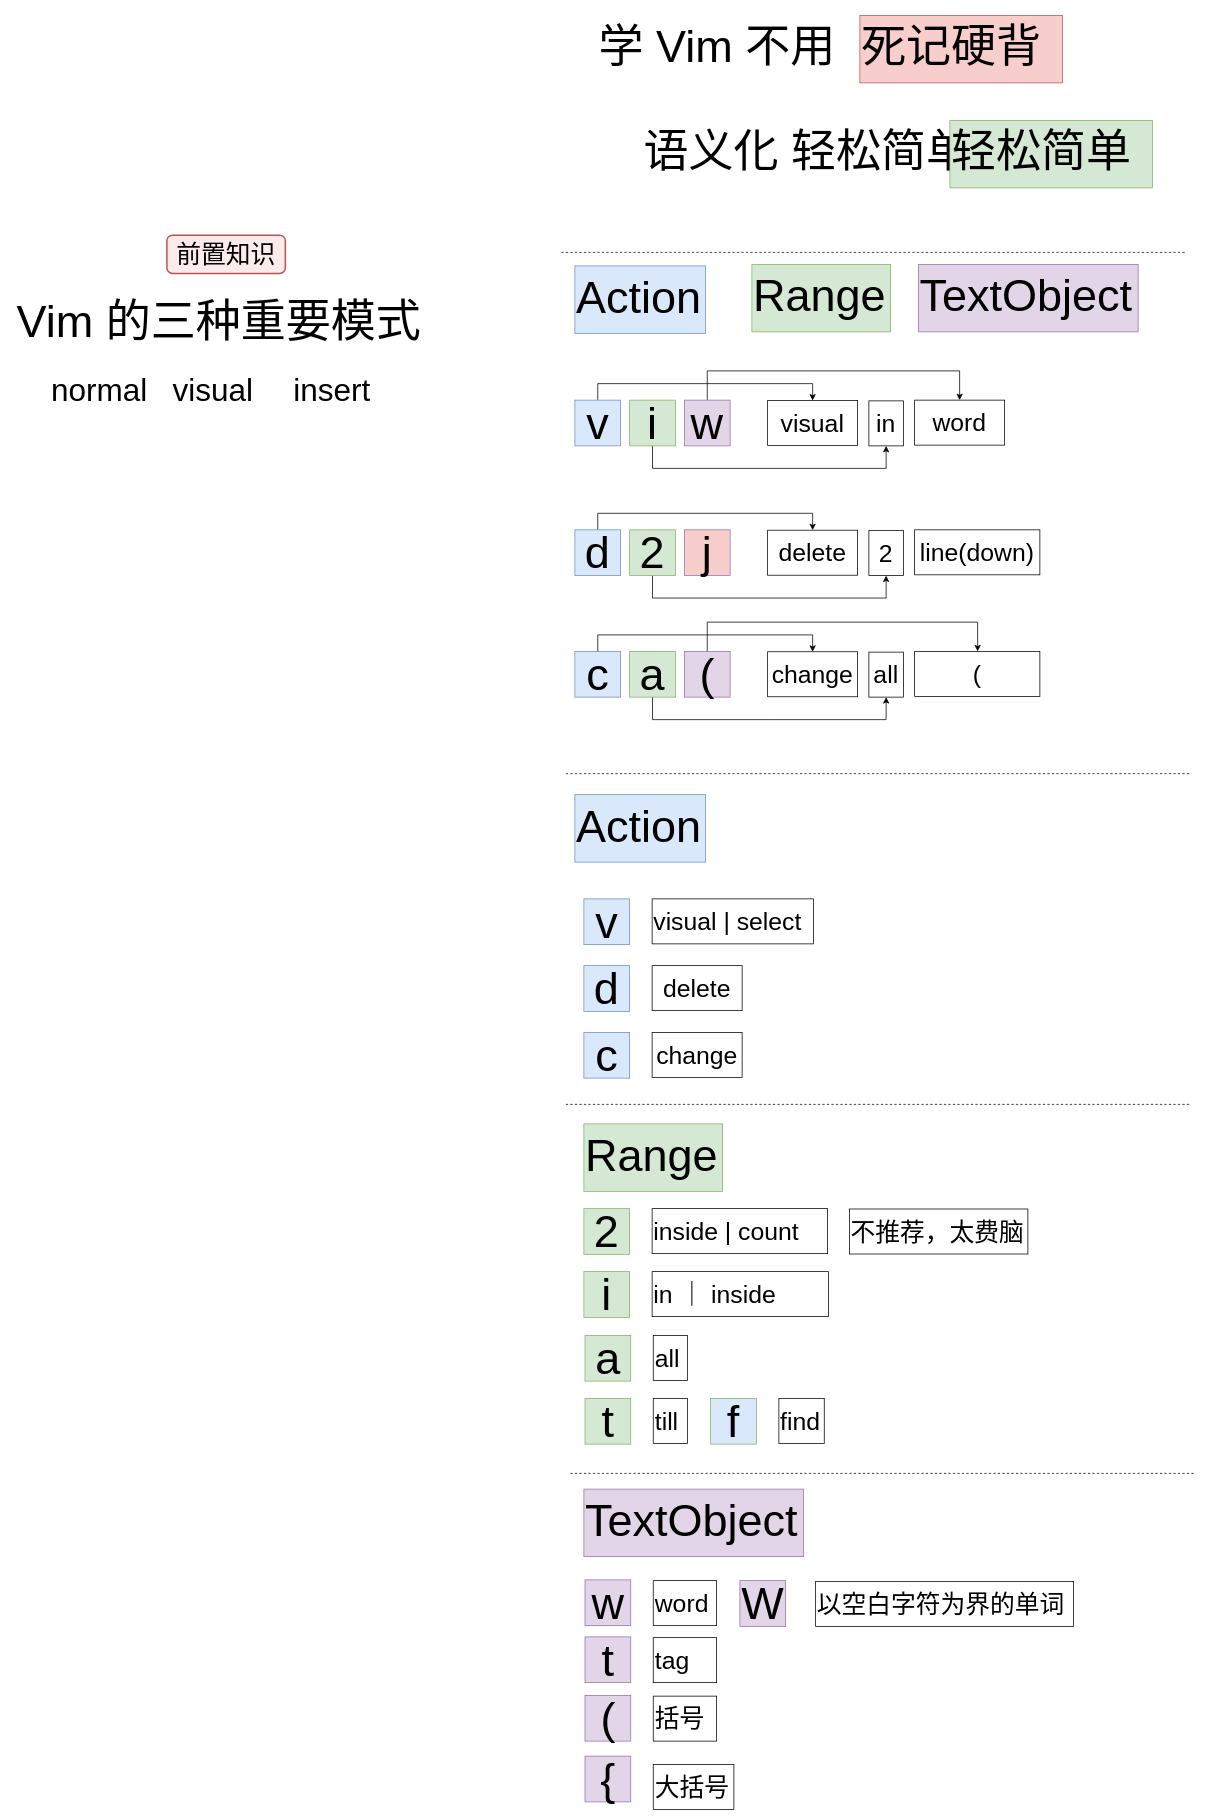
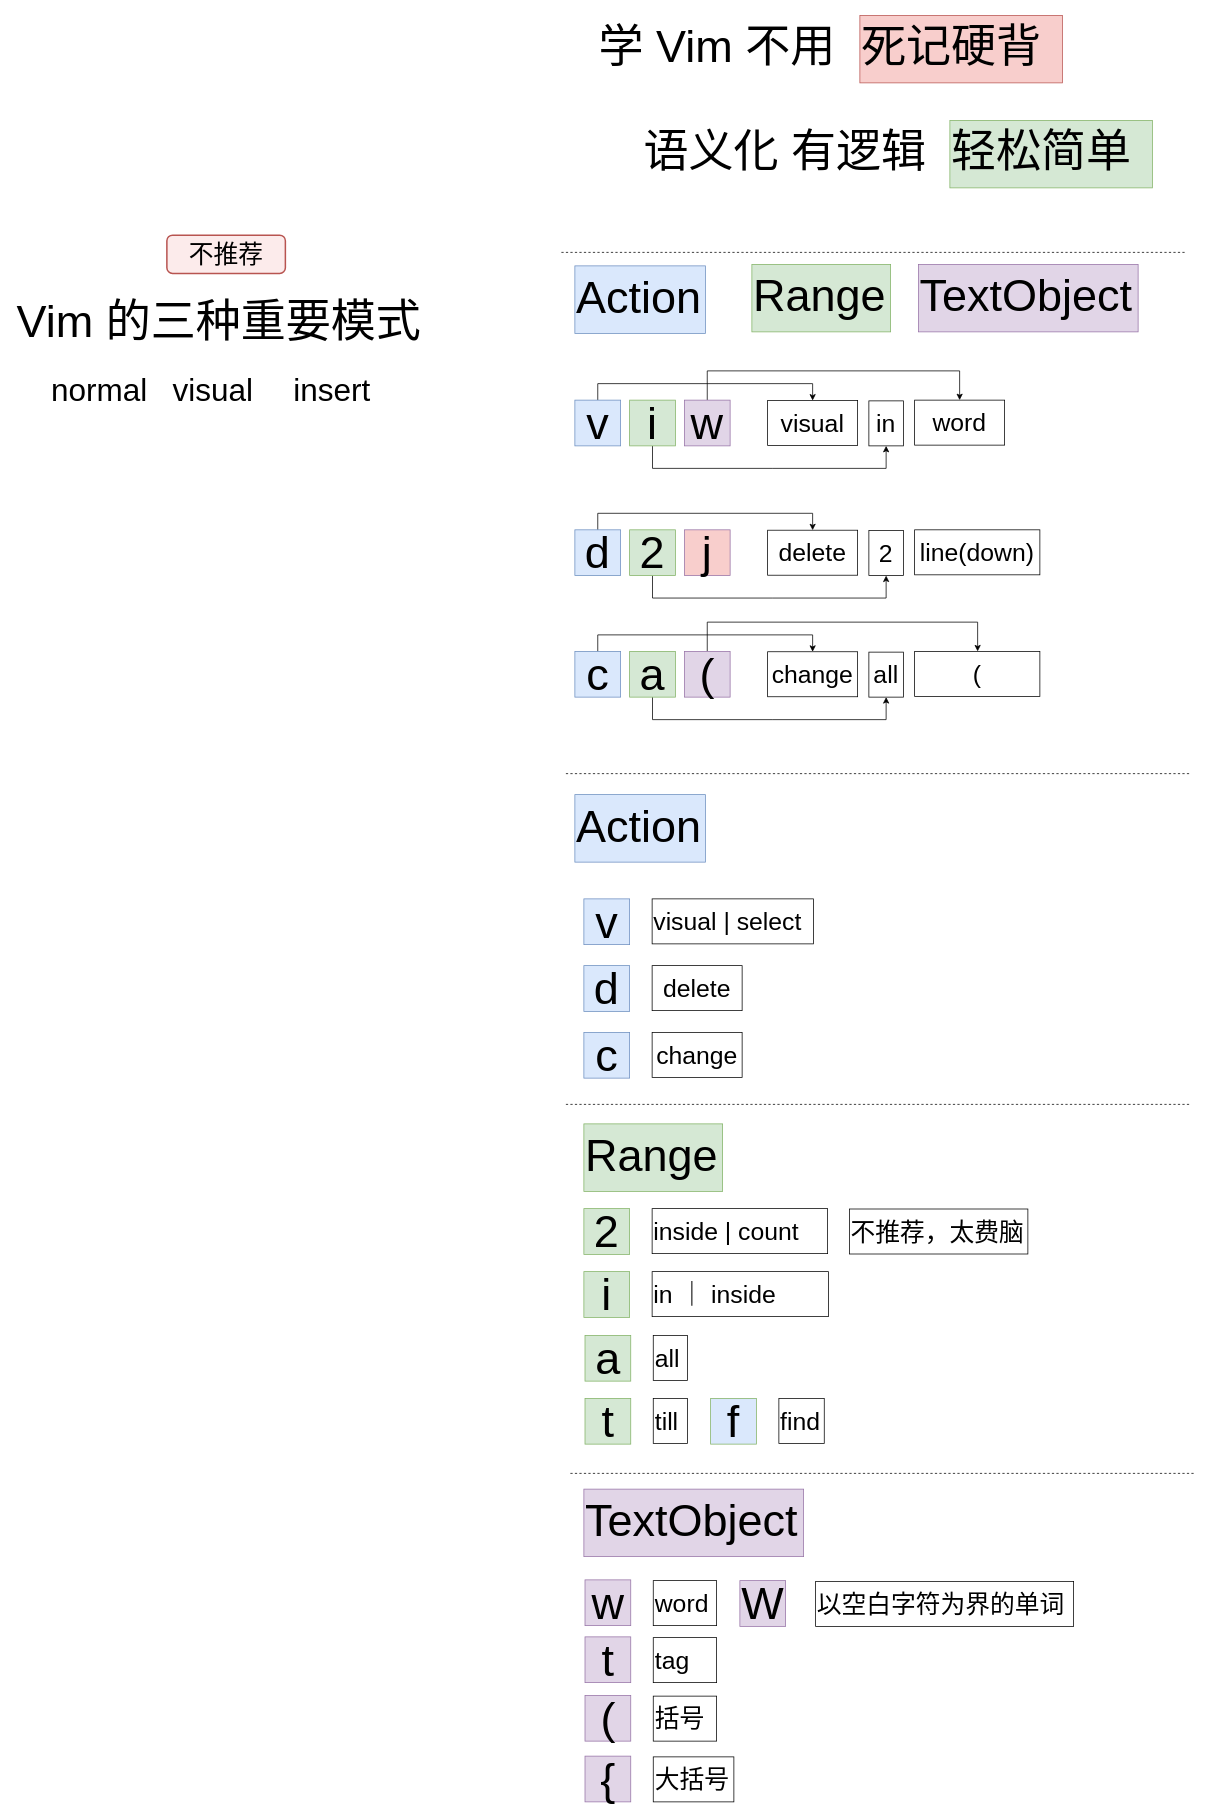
- <mxCell id="6" value="&lt;span style=&quot;color: rgb(0 , 0 , 0) ; font-family: &amp;#34;helvetica&amp;#34; ; font-size: 60px ; font-style: normal ; font-weight: 400 ; letter-spacing: normal ; text-align: center ; text-indent: 0px ; text-transform: none ; word-spacing: 0px ; display: inline ; float: none&quot;&gt;语义化 轻松简单&amp;nbsp;&lt;/span&gt;" style="text;whiteSpace=wrap;html=1;fontSize=60;fillColor=none;strokeColor=none;" parent="5" vertex="1"><mxGeometry width="640" height="90" as="geometry" /></mxCell>
+ <mxCell id="6" value="&lt;span style=&quot;color: rgb(0 , 0 , 0) ; font-family: &amp;#34;helvetica&amp;#34; ; font-size: 60px ; font-style: normal ; font-weight: 400 ; letter-spacing: normal ; text-align: center ; text-indent: 0px ; text-transform: none ; word-spacing: 0px ; display: inline ; float: none&quot;&gt;语义化 有逻辑&amp;nbsp;&lt;/span&gt;" style="text;whiteSpace=wrap;html=1;fontSize=60;fillColor=none;strokeColor=none;" parent="5" vertex="1"><mxGeometry width="640" height="90" as="geometry" /></mxCell>
- <mxCell id="50" value="前置知识" style="rounded=1;whiteSpace=wrap;html=1;strokeWidth=2;fillColor=#F8CECC66;strokeColor=#b85450;labelBackgroundColor=none;fontSize=33;align=center;" parent="1" vertex="1"><mxGeometry x="222" y="313" width="158" height="51" as="geometry" /></mxCell>
+ <mxCell id="50" value="不推荐" style="rounded=1;whiteSpace=wrap;html=1;strokeWidth=2;fillColor=#F8CECC66;strokeColor=#b85450;labelBackgroundColor=none;fontSize=33;align=center;" parent="1" vertex="1"><mxGeometry x="222" y="313" width="158" height="51" as="geometry" /></mxCell>
- <mxCell id="71" value="大括号" style="rounded=0;whiteSpace=wrap;html=1;labelBackgroundColor=none;fontSize=33;strokeColor=default;fillColor=none;align=left;" parent="1" vertex="1"><mxGeometry x="870.5" y="2352" width="107.5" height="60" as="geometry" /></mxCell>
+ <mxCell id="71" value="大括号" style="rounded=0;whiteSpace=wrap;html=1;labelBackgroundColor=none;fontSize=33;strokeColor=default;fillColor=none;align=left;" parent="1" vertex="1"><mxGeometry x="870.5" y="2342" width="107.5" height="60" as="geometry" /></mxCell>
